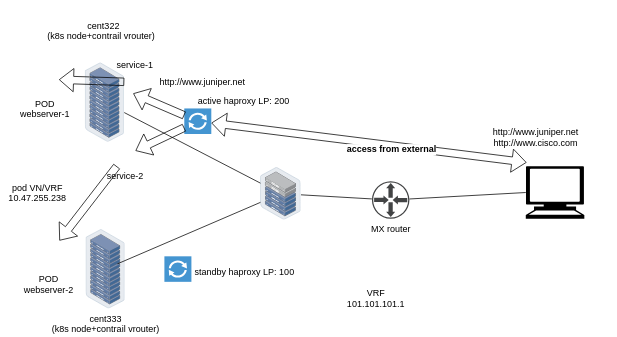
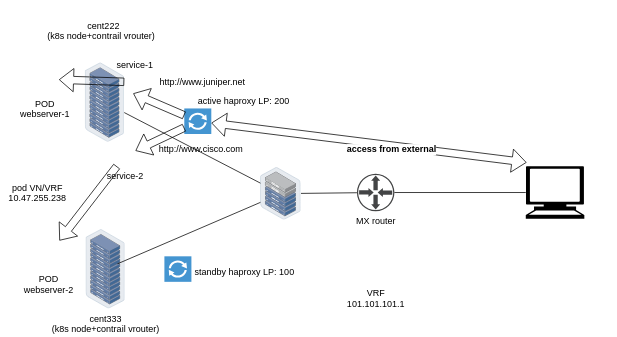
- <mxCell id="30" value="&amp;nbsp; &amp;nbsp; &amp;nbsp; &amp;nbsp; &amp;nbsp; &amp;nbsp; &amp;nbsp; &amp;nbsp; cent322&lt;br&gt;(k8s node+contrail vrouter)" style="text;html=1;" vertex="1" parent="1"><mxGeometry x="61" y="20" width="206" height="28" as="geometry" /></mxCell>
+ <mxCell id="30" value="&amp;nbsp; &amp;nbsp; &amp;nbsp; &amp;nbsp; &amp;nbsp; &amp;nbsp; &amp;nbsp; &amp;nbsp; cent222&lt;br&gt;(k8s node+contrail vrouter)" style="text;html=1;" vertex="1" parent="1"><mxGeometry x="61" y="20" width="206" height="28" as="geometry" /></mxCell>
- <mxCell id="18" value="http://www.juniper.net&lt;br&gt;http://www.cisco.com&lt;br&gt;" style="text;html=1;strokeColor=none;fillColor=none;align=center;verticalAlign=middle;whiteSpace=wrap;rounded=0;" parent="1" vertex="1"><mxGeometry x="627" y="173" width="173" height="20" as="geometry" /></mxCell>
+ <mxCell id="29" value="http://www.cisco.com&lt;br&gt;" style="text;html=1;strokeColor=none;fillColor=none;align=center;verticalAlign=middle;whiteSpace=wrap;rounded=0;" vertex="1" parent="1"><mxGeometry x="189.5" y="188" width="155" height="20" as="geometry" /></mxCell>
- <mxCell id="3" value="MX router" style="pointerEvents=1;shadow=0;dashed=0;html=1;strokeColor=none;fillColor=#434445;aspect=fixed;labelPosition=center;verticalLabelPosition=bottom;verticalAlign=top;align=center;outlineConnect=0;shape=mxgraph.vvd.physical_upstream_router;" parent="1" vertex="1"><mxGeometry x="495" y="241" width="50" height="50" as="geometry" /></mxCell>
+ <mxCell id="3" value="MX router" style="pointerEvents=1;shadow=0;dashed=0;html=1;strokeColor=none;fillColor=#434445;aspect=fixed;labelPosition=center;verticalLabelPosition=bottom;verticalAlign=top;align=center;outlineConnect=0;shape=mxgraph.vvd.physical_upstream_router;" parent="1" vertex="1"><mxGeometry x="475" y="231" width="50" height="50" as="geometry" /></mxCell>
